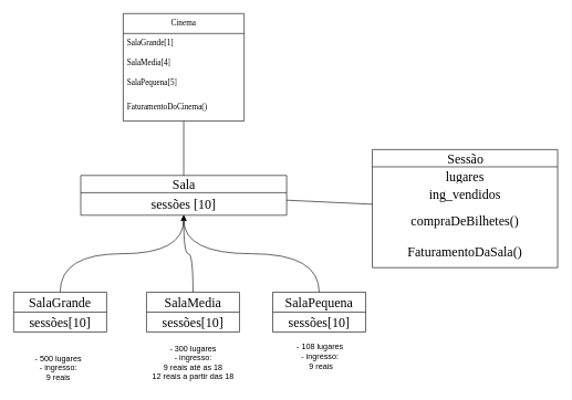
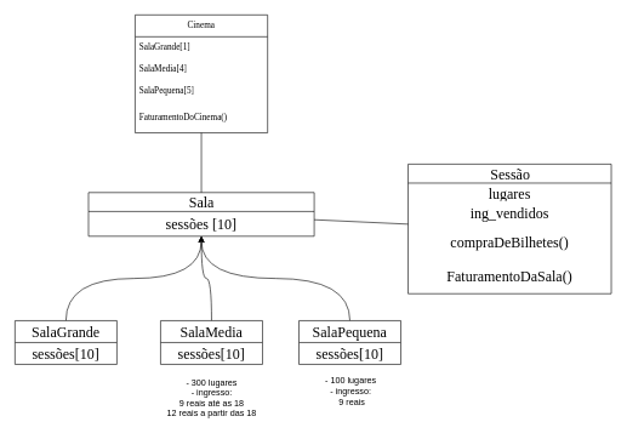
- <mxCell id="25" value="- 108 lugares&lt;br&gt;- ingresso:&lt;br&gt;&amp;nbsp;9 reais" style="text;html=1;align=center;verticalAlign=middle;resizable=0;points=[];autosize=1;strokeColor=none;fillColor=none;" parent="1" vertex="1"><mxGeometry x="436.5" y="509" width="88" height="55" as="geometry" /></mxCell>
+ <mxCell id="25" value="- 100 lugares&lt;br&gt;- ingresso:&lt;br&gt;&amp;nbsp;9 reais" style="text;html=1;align=center;verticalAlign=middle;resizable=0;points=[];autosize=1;strokeColor=none;fillColor=none;" parent="1" vertex="1"><mxGeometry x="436.5" y="509" width="88" height="55" as="geometry" /></mxCell>
- <mxCell id="27" value="- 500 lugares&lt;br&gt;- ingresso: &lt;br&gt;9 reais" style="text;html=1;align=center;verticalAlign=middle;resizable=0;points=[];autosize=1;strokeColor=none;fillColor=none;" parent="1" vertex="1"><mxGeometry x="43" y="526" width="88" height="55" as="geometry" /></mxCell>
